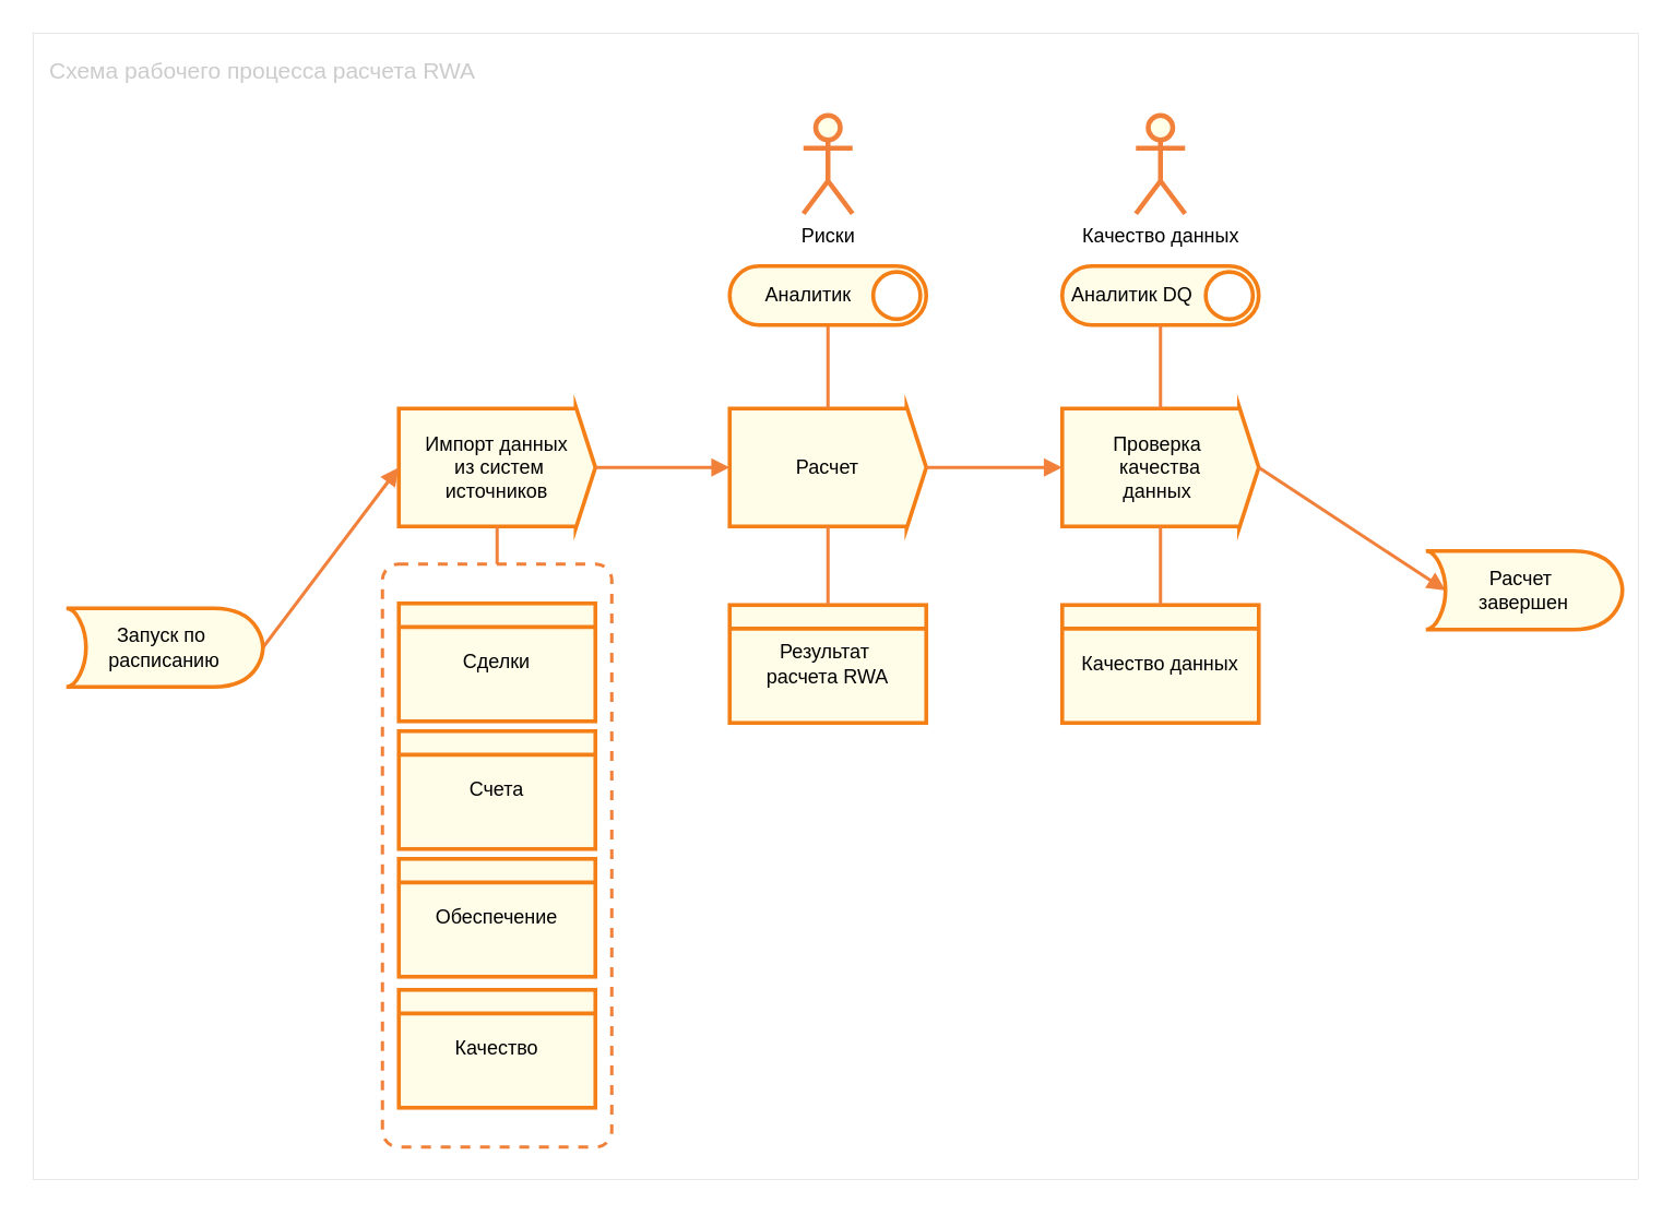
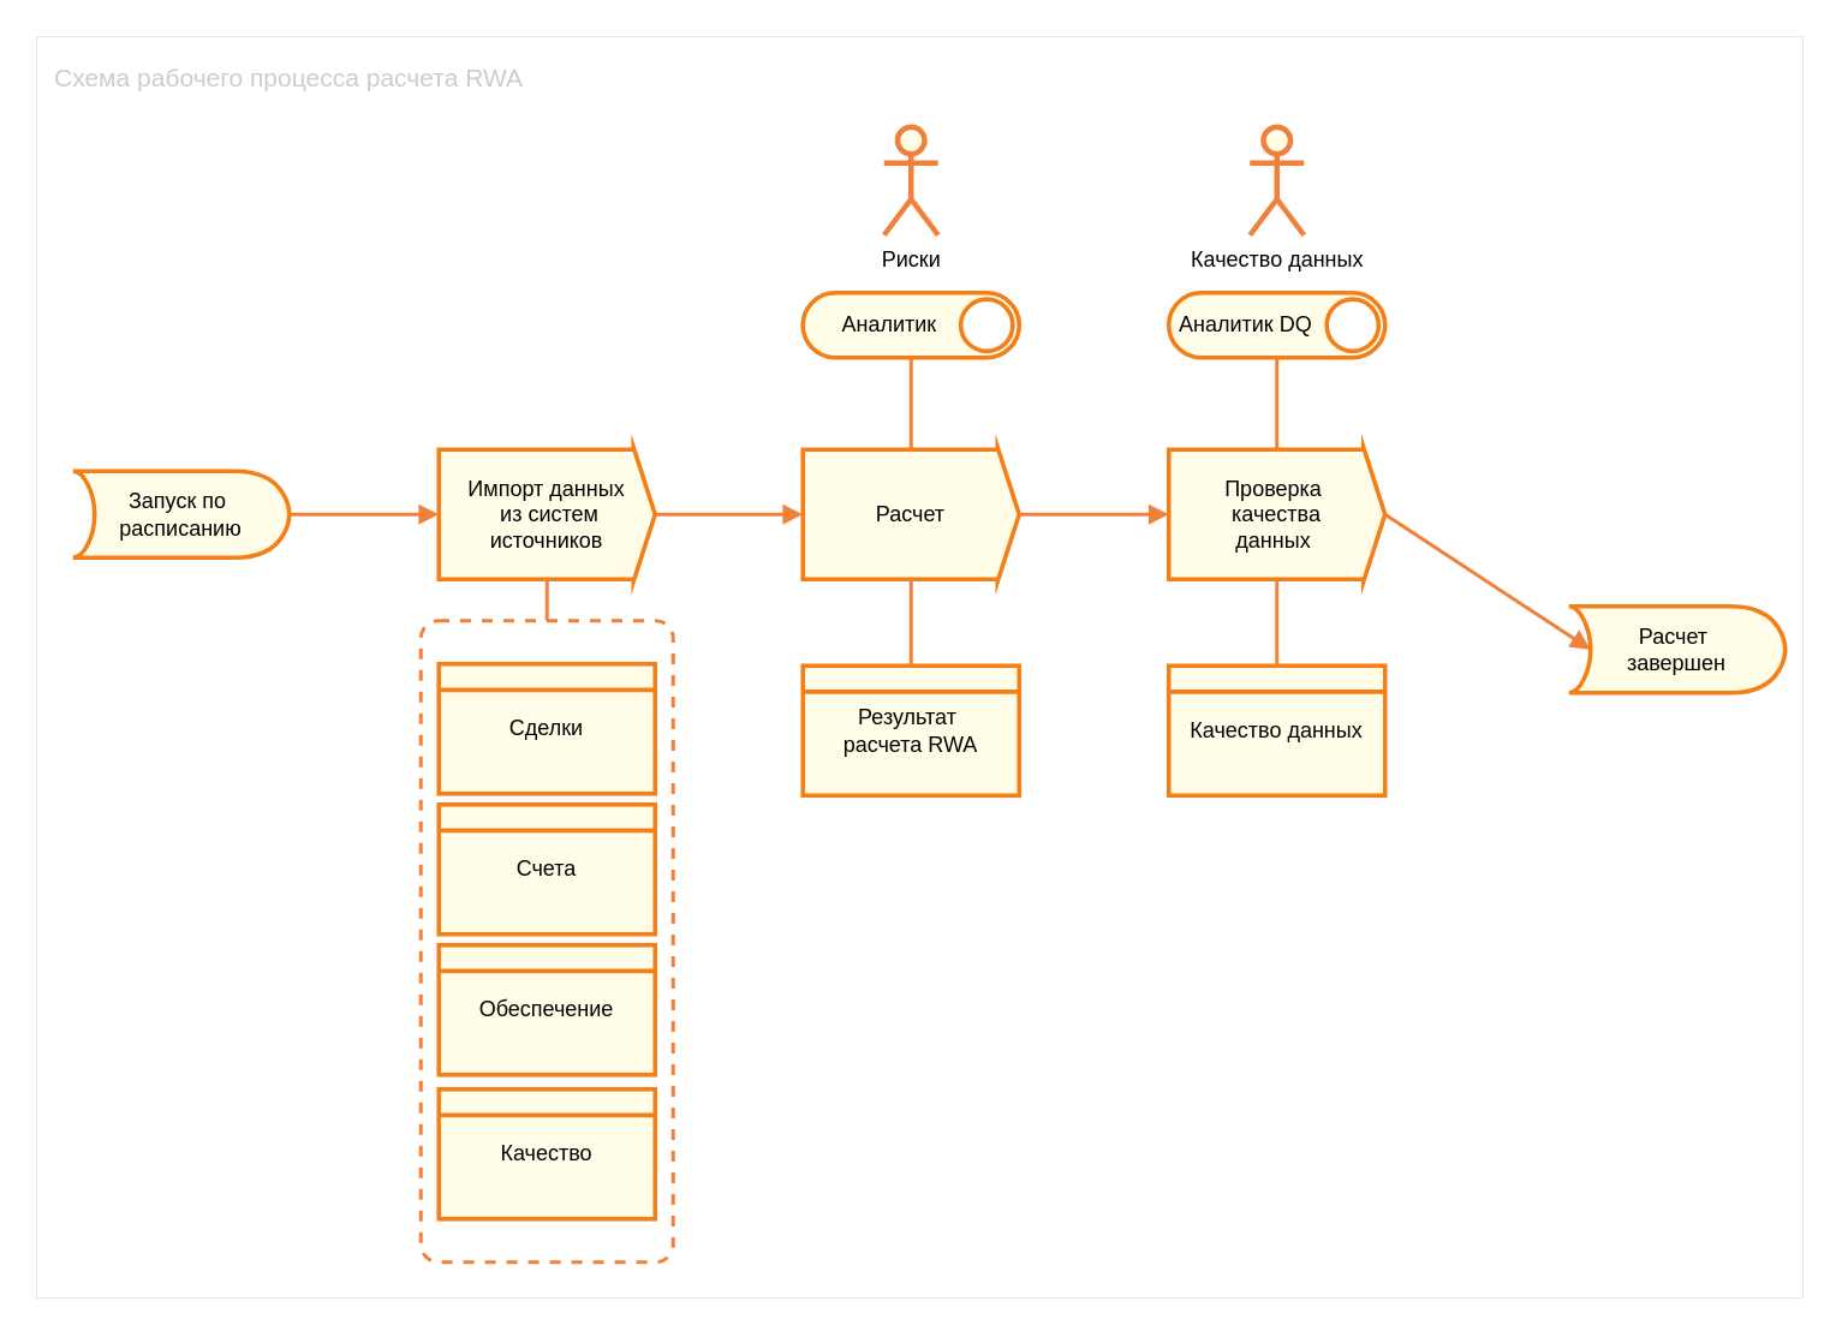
- <mxCell id="15" value="Запуск по&amp;nbsp;&lt;div&gt;расписанию&lt;/div&gt;" style="shape=stencil(tVbtboMwDHya/K0gGWN/N1reI6XuGpUmKKGUvv0Chm0Jg34MJCTkc3I5H9hAWGIOvABCA8lPQNiaUPpxNkKCMZsKZGljmzxgJgwCjC9ezE0BWYlgxbXg2xwwY0qtjnARu7LjoA3ONiR4t9nmYkmmpLTbhZLGyfzKWxouGjVBjTTBikZ4whWBFe20FKDFCUrQ3UJECU0f4F6QOl6Q27fkbTlL5qT2LZmR2yVmM4oOXepoKc3xbMT/UswSi4w1Kku2PDt+anWWuz/lFLxp/0GiT59UBWMGsMlKe4bcTqwfBu+Fuo8iO2tUwbzhdu2A3rA69BeE7jk19RdQl+ExId/V9PEtHdEtHfETnrpP5T6GoaXTjkZuHfGgDreM16dEeBrYwE1XxIsnInI13Plu5crARLtafNAiLTrSVyzZKw0TDbcXeZ6pXGkb4r1VSyhL03S9iaenB360R/ZHcRre2N+cjhxjk2Qgv0XxX6QFvgA=);whiteSpace=wrap;html=1;" vertex="1" parent="1"><mxGeometry x="40" y="335" width="120" height="120" as="geometry" /></mxCell>
+ <mxCell id="15" value="Запуск по&amp;nbsp;&lt;div&gt;расписанию&lt;/div&gt;" style="shape=stencil(tVbtboMwDHya/K0gGWN/N1reI6XuGpUmKKGUvv0Chm0Jg34MJCTkc3I5H9hAWGIOvABCA8lPQNiaUPpxNkKCMZsKZGljmzxgJgwCjC9ezE0BWYlgxbXg2xwwY0qtjnARu7LjoA3ONiR4t9nmYkmmpLTbhZLGyfzKWxouGjVBjTTBikZ4whWBFe20FKDFCUrQ3UJECU0f4F6QOl6Q27fkbTlL5qT2LZmR2yVmM4oOXepoKc3xbMT/UswSi4w1Kku2PDt+anWWuz/lFLxp/0GiT59UBWMGsMlKe4bcTqwfBu+Fuo8iO2tUwbzhdu2A3rA69BeE7jk19RdQl+ExId/V9PEtHdEtHfETnrpP5T6GoaXTjkZuHfGgDreM16dEeBrYwE1XxIsnInI13Plu5crARLtafNAiLTrSVyzZKw0TDbcXeZ6pXGkb4r1VSyhL03S9iaenB360R/ZHcRre2N+cjhxjk2Qgv0XxX6QFvgA=);whiteSpace=wrap;html=1;" vertex="1" parent="1"><mxGeometry x="40" y="225" width="120" height="120" as="geometry" /></mxCell>
